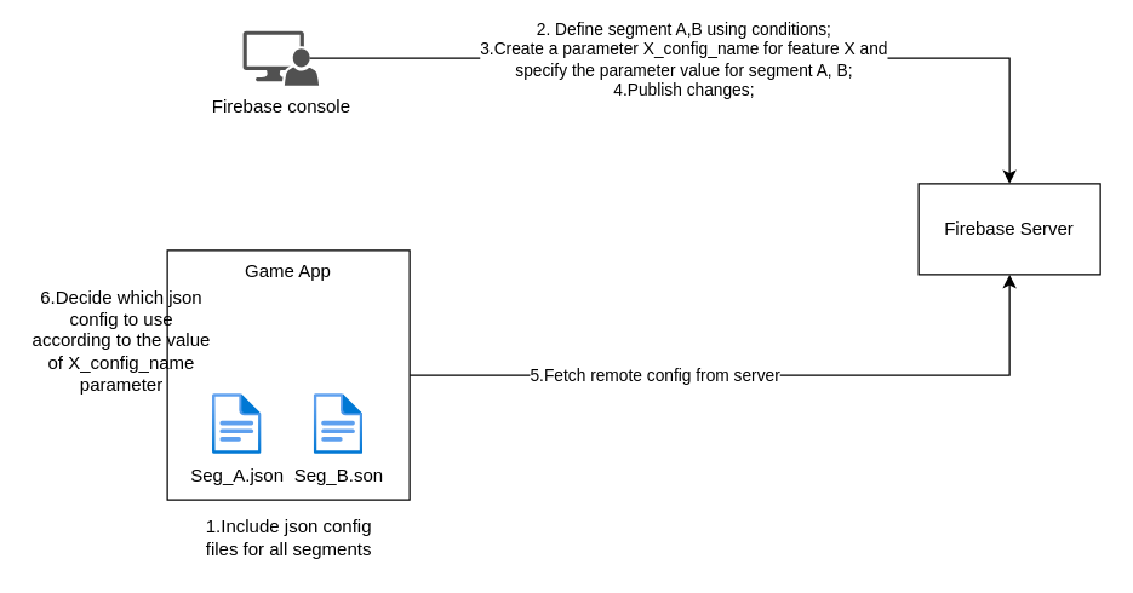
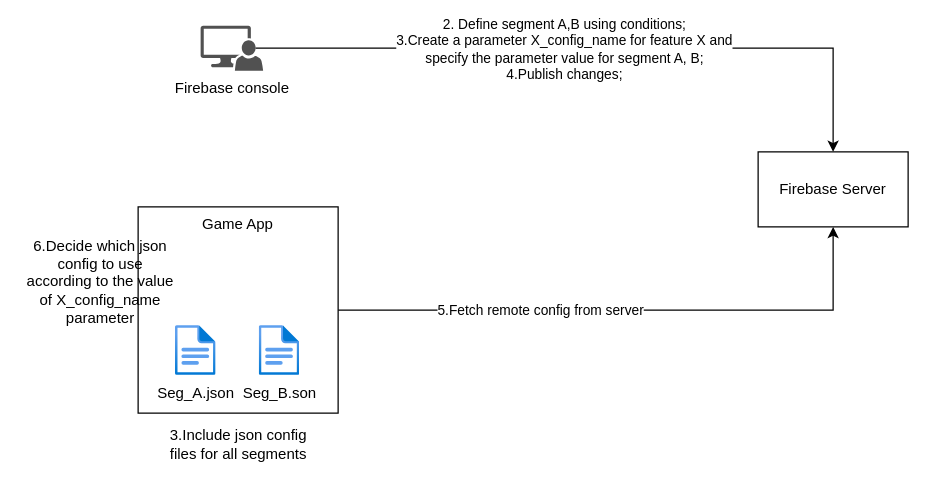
- <mxCell id="11" value="1.Include json config files for all segments" style="text;html=1;strokeColor=none;fillColor=none;align=center;verticalAlign=middle;whiteSpace=wrap;rounded=0;" vertex="1" parent="1"><mxGeometry x="133.5" y="340" width="113" height="30" as="geometry" /></mxCell>
+ <mxCell id="11" value="3.Include json config files for all segments" style="text;html=1;strokeColor=none;fillColor=none;align=center;verticalAlign=middle;whiteSpace=wrap;rounded=0;" vertex="1" parent="1"><mxGeometry x="133.5" y="340" width="113" height="30" as="geometry" /></mxCell>
